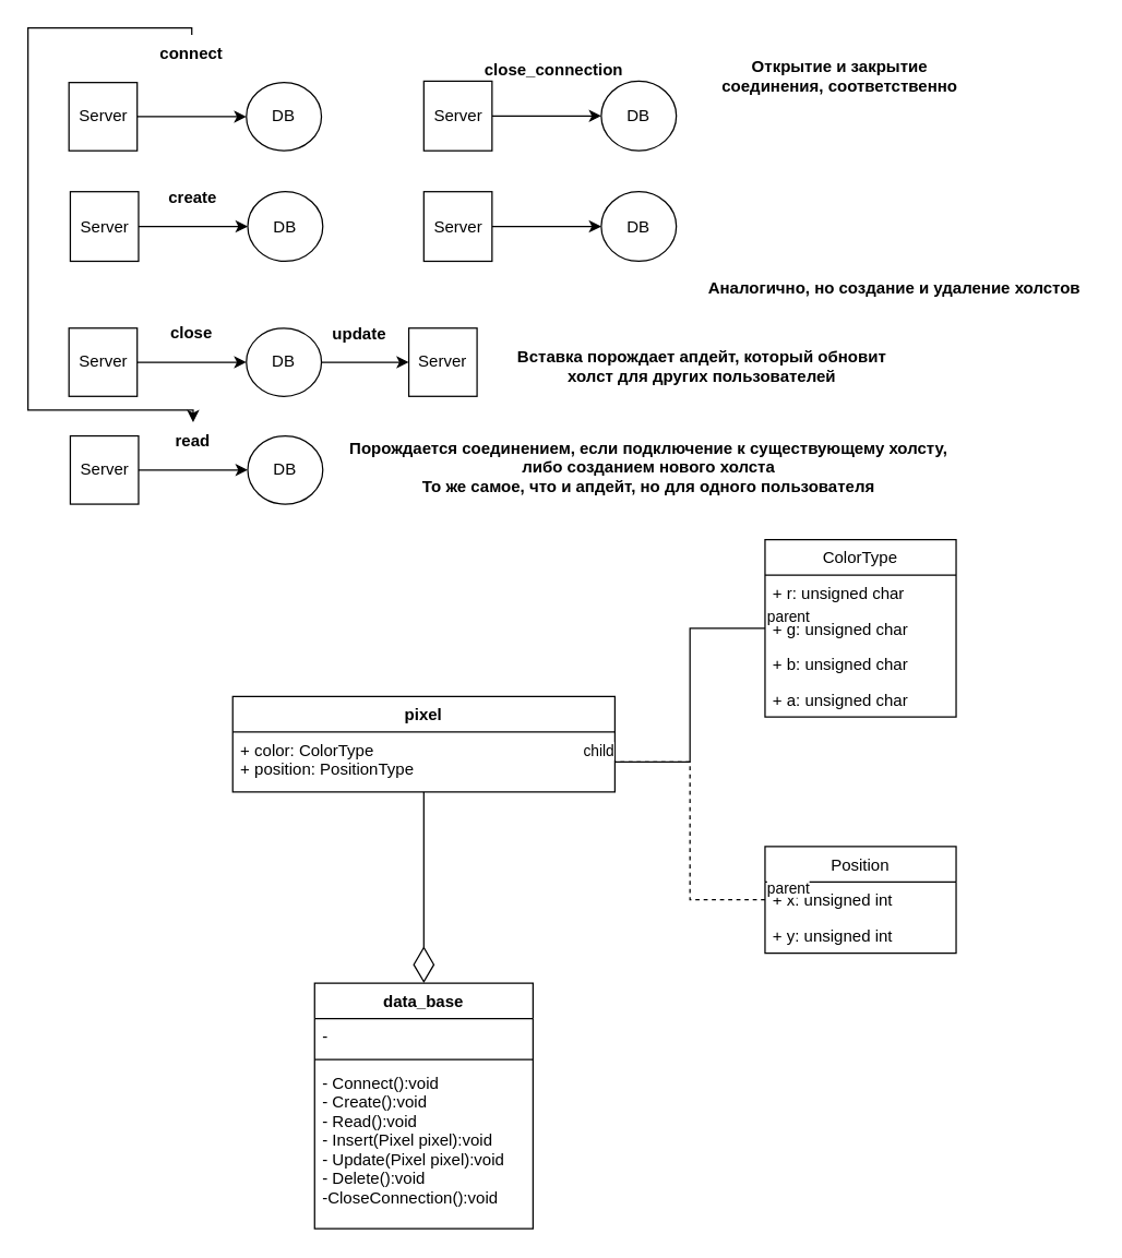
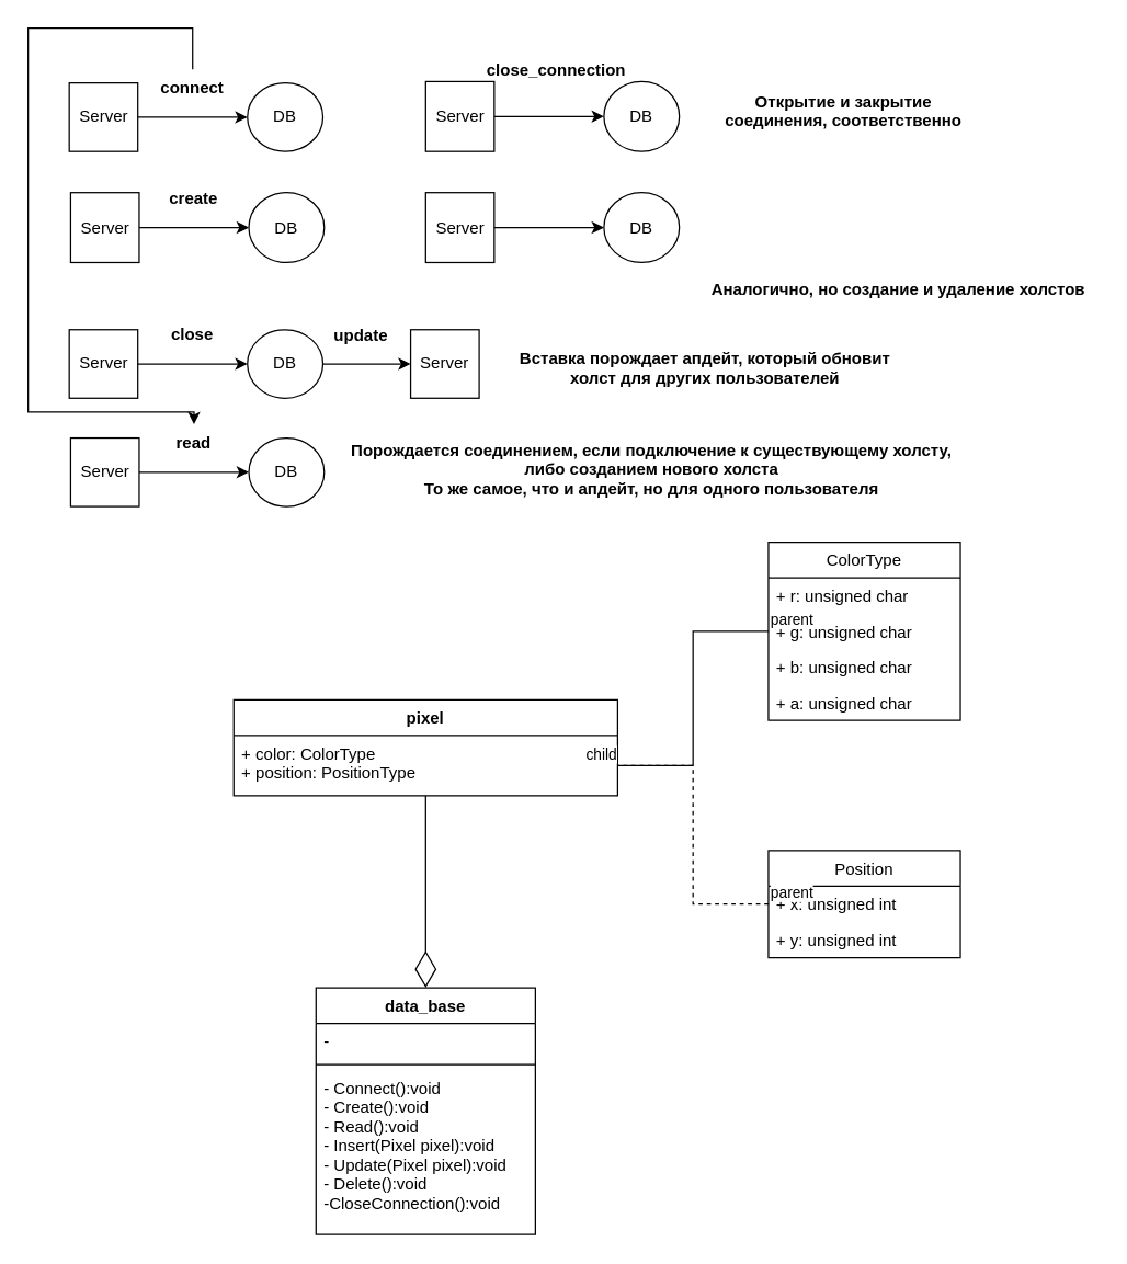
- <mxCell id="10" value="сonnect" style="text;align=center;fontStyle=1;verticalAlign=middle;spacingLeft=3;spacingRight=3;strokeColor=none;rotatable=0;points=[[0,0.5],[1,0.5]];portConstraint=eastwest;" parent="1" vertex="1"><mxGeometry x="100" y="25" width="80" height="26" as="geometry" /></mxCell>
+ <mxCell id="10" value="сonnect" style="text;align=center;fontStyle=1;verticalAlign=middle;spacingLeft=3;spacingRight=3;strokeColor=none;rotatable=0;points=[[0,0.5],[1,0.5]];portConstraint=eastwest;" parent="1" vertex="1"><mxGeometry x="100" y="50" width="80" height="26" as="geometry" /></mxCell>
- <mxCell id="33" value="Открытие и закрытие&#10; соединения, соответственно" style="text;align=center;fontStyle=1;verticalAlign=middle;spacingLeft=3;spacingRight=3;strokeColor=none;rotatable=0;points=[[0,0.5],[1,0.5]];portConstraint=eastwest;" parent="1" vertex="1"><mxGeometry x="520" y="25" width="190" height="60" as="geometry" /></mxCell>
+ <mxCell id="33" value="Открытие и закрытие&#10; соединения, соответственно" style="text;align=center;fontStyle=1;verticalAlign=middle;spacingLeft=3;spacingRight=3;strokeColor=none;rotatable=0;points=[[0,0.5],[1,0.5]];portConstraint=eastwest;" parent="1" vertex="1"><mxGeometry x="520" y="50" width="190" height="60" as="geometry" /></mxCell>
